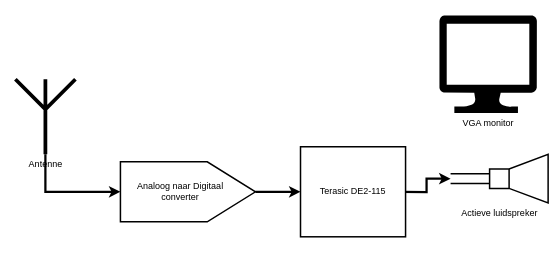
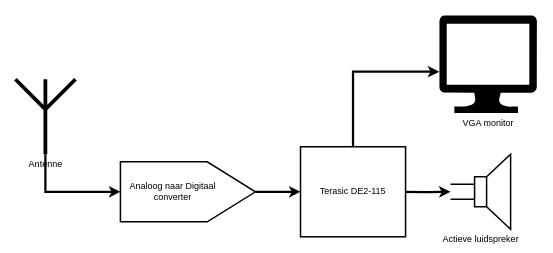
+ <mxCell id="8" style="edgeStyle=orthogonalEdgeStyle;rounded=0;orthogonalLoop=1;jettySize=auto;html=1;strokeWidth=3;fontSize=12;" edge="1" parent="1" source="9" target="11"><mxGeometry relative="1" as="geometry"><Array as="points"><mxPoint x="470" y="95" /></Array></mxGeometry></mxCell>
- <mxCell id="4" value="Actieve luidspreker" style="pointerEvents=1;verticalLabelPosition=bottom;shadow=0;dashed=0;align=center;html=1;verticalAlign=top;shape=mxgraph.electrical.electro-mechanical.loudspeaker;strokeWidth=2;" parent="1" vertex="1"><mxGeometry x="600" y="205" width="130" height="65" as="geometry" /></mxCell>
+ <mxCell id="4" value="Actieve luidspreker" style="pointerEvents=1;verticalLabelPosition=bottom;shadow=0;dashed=0;align=center;html=1;verticalAlign=top;shape=mxgraph.electrical.electro-mechanical.loudspeaker;strokeWidth=2;" parent="1" vertex="1"><mxGeometry x="600" y="205" width="80" height="100" as="geometry" /></mxCell>
- <mxCell id="10" value="&lt;span style=&quot;&quot;&gt;Analoog naar Digitaal converter&lt;/span&gt;" style="text;html=1;strokeColor=none;fillColor=none;align=center;verticalAlign=middle;whiteSpace=wrap;rounded=0;" parent="1" vertex="1"><mxGeometry x="180" y="240" width="120" height="30" as="geometry" /></mxCell>
+ <mxCell id="10" value="&lt;span style=&quot;&quot;&gt;Analoog naar Digitaal converter&lt;/span&gt;" style="text;html=1;strokeColor=none;fillColor=none;align=center;verticalAlign=middle;whiteSpace=wrap;rounded=0;" parent="1" vertex="1"><mxGeometry x="170" y="240" width="120" height="30" as="geometry" /></mxCell>
